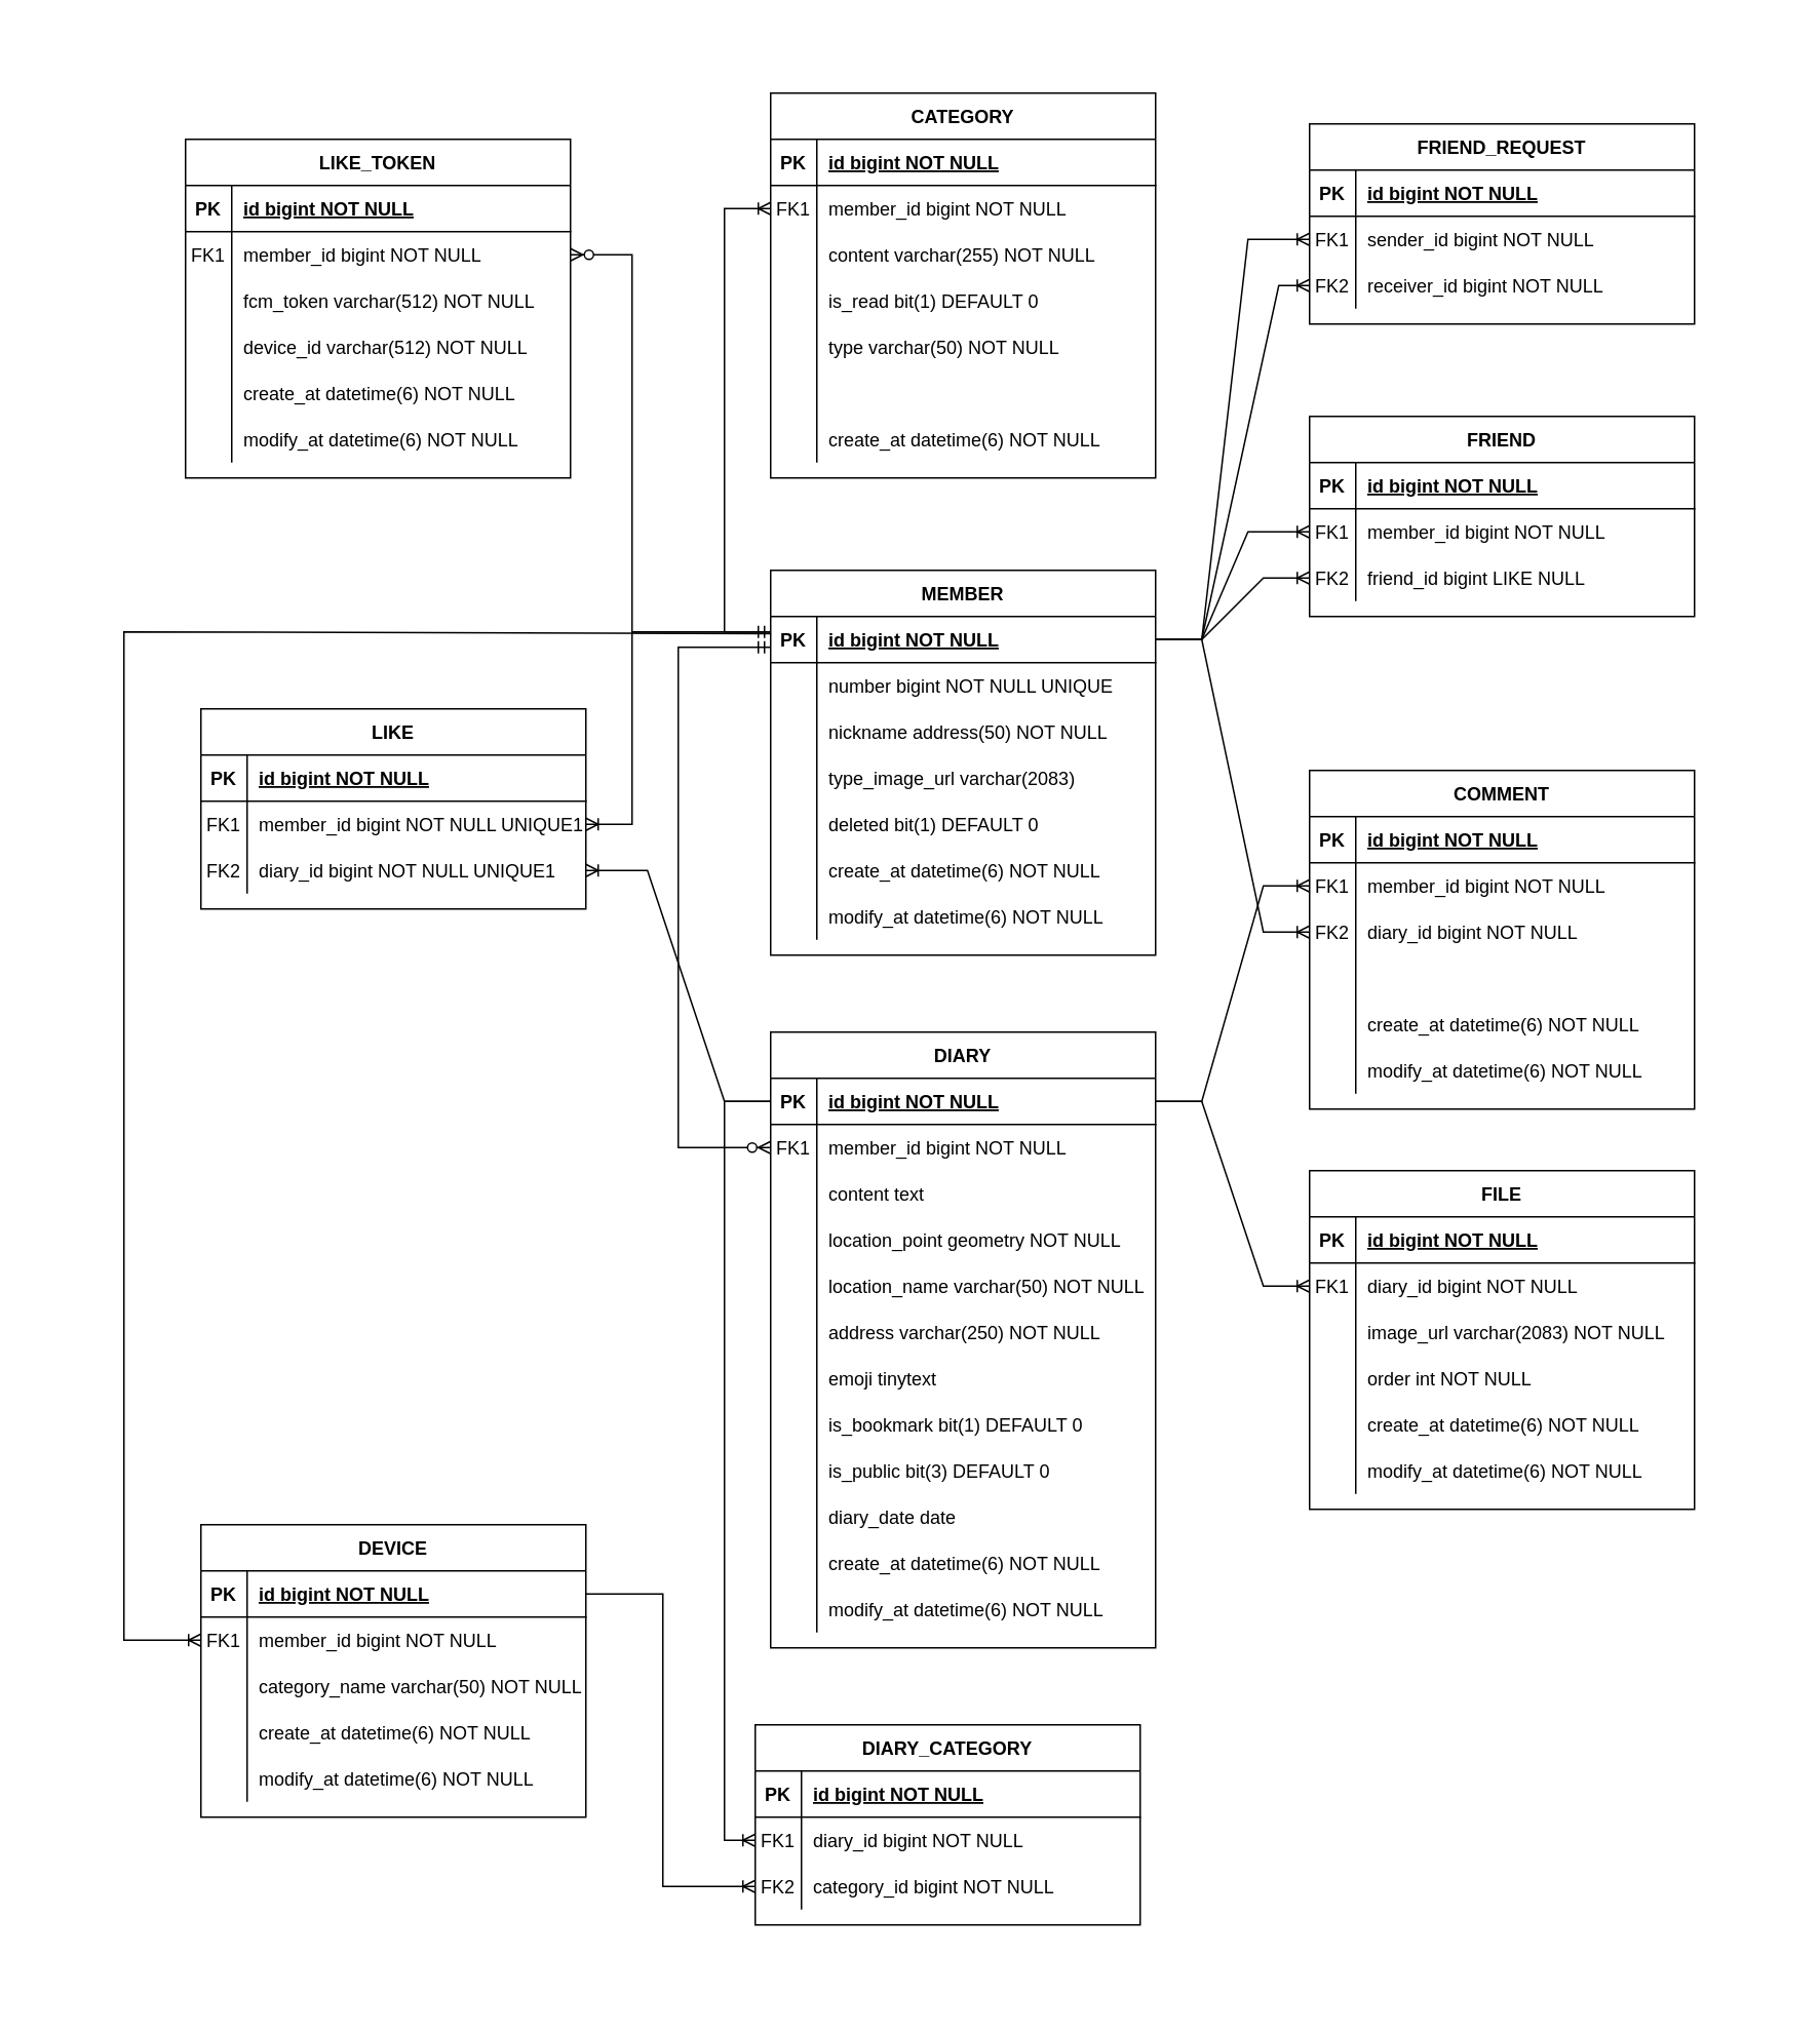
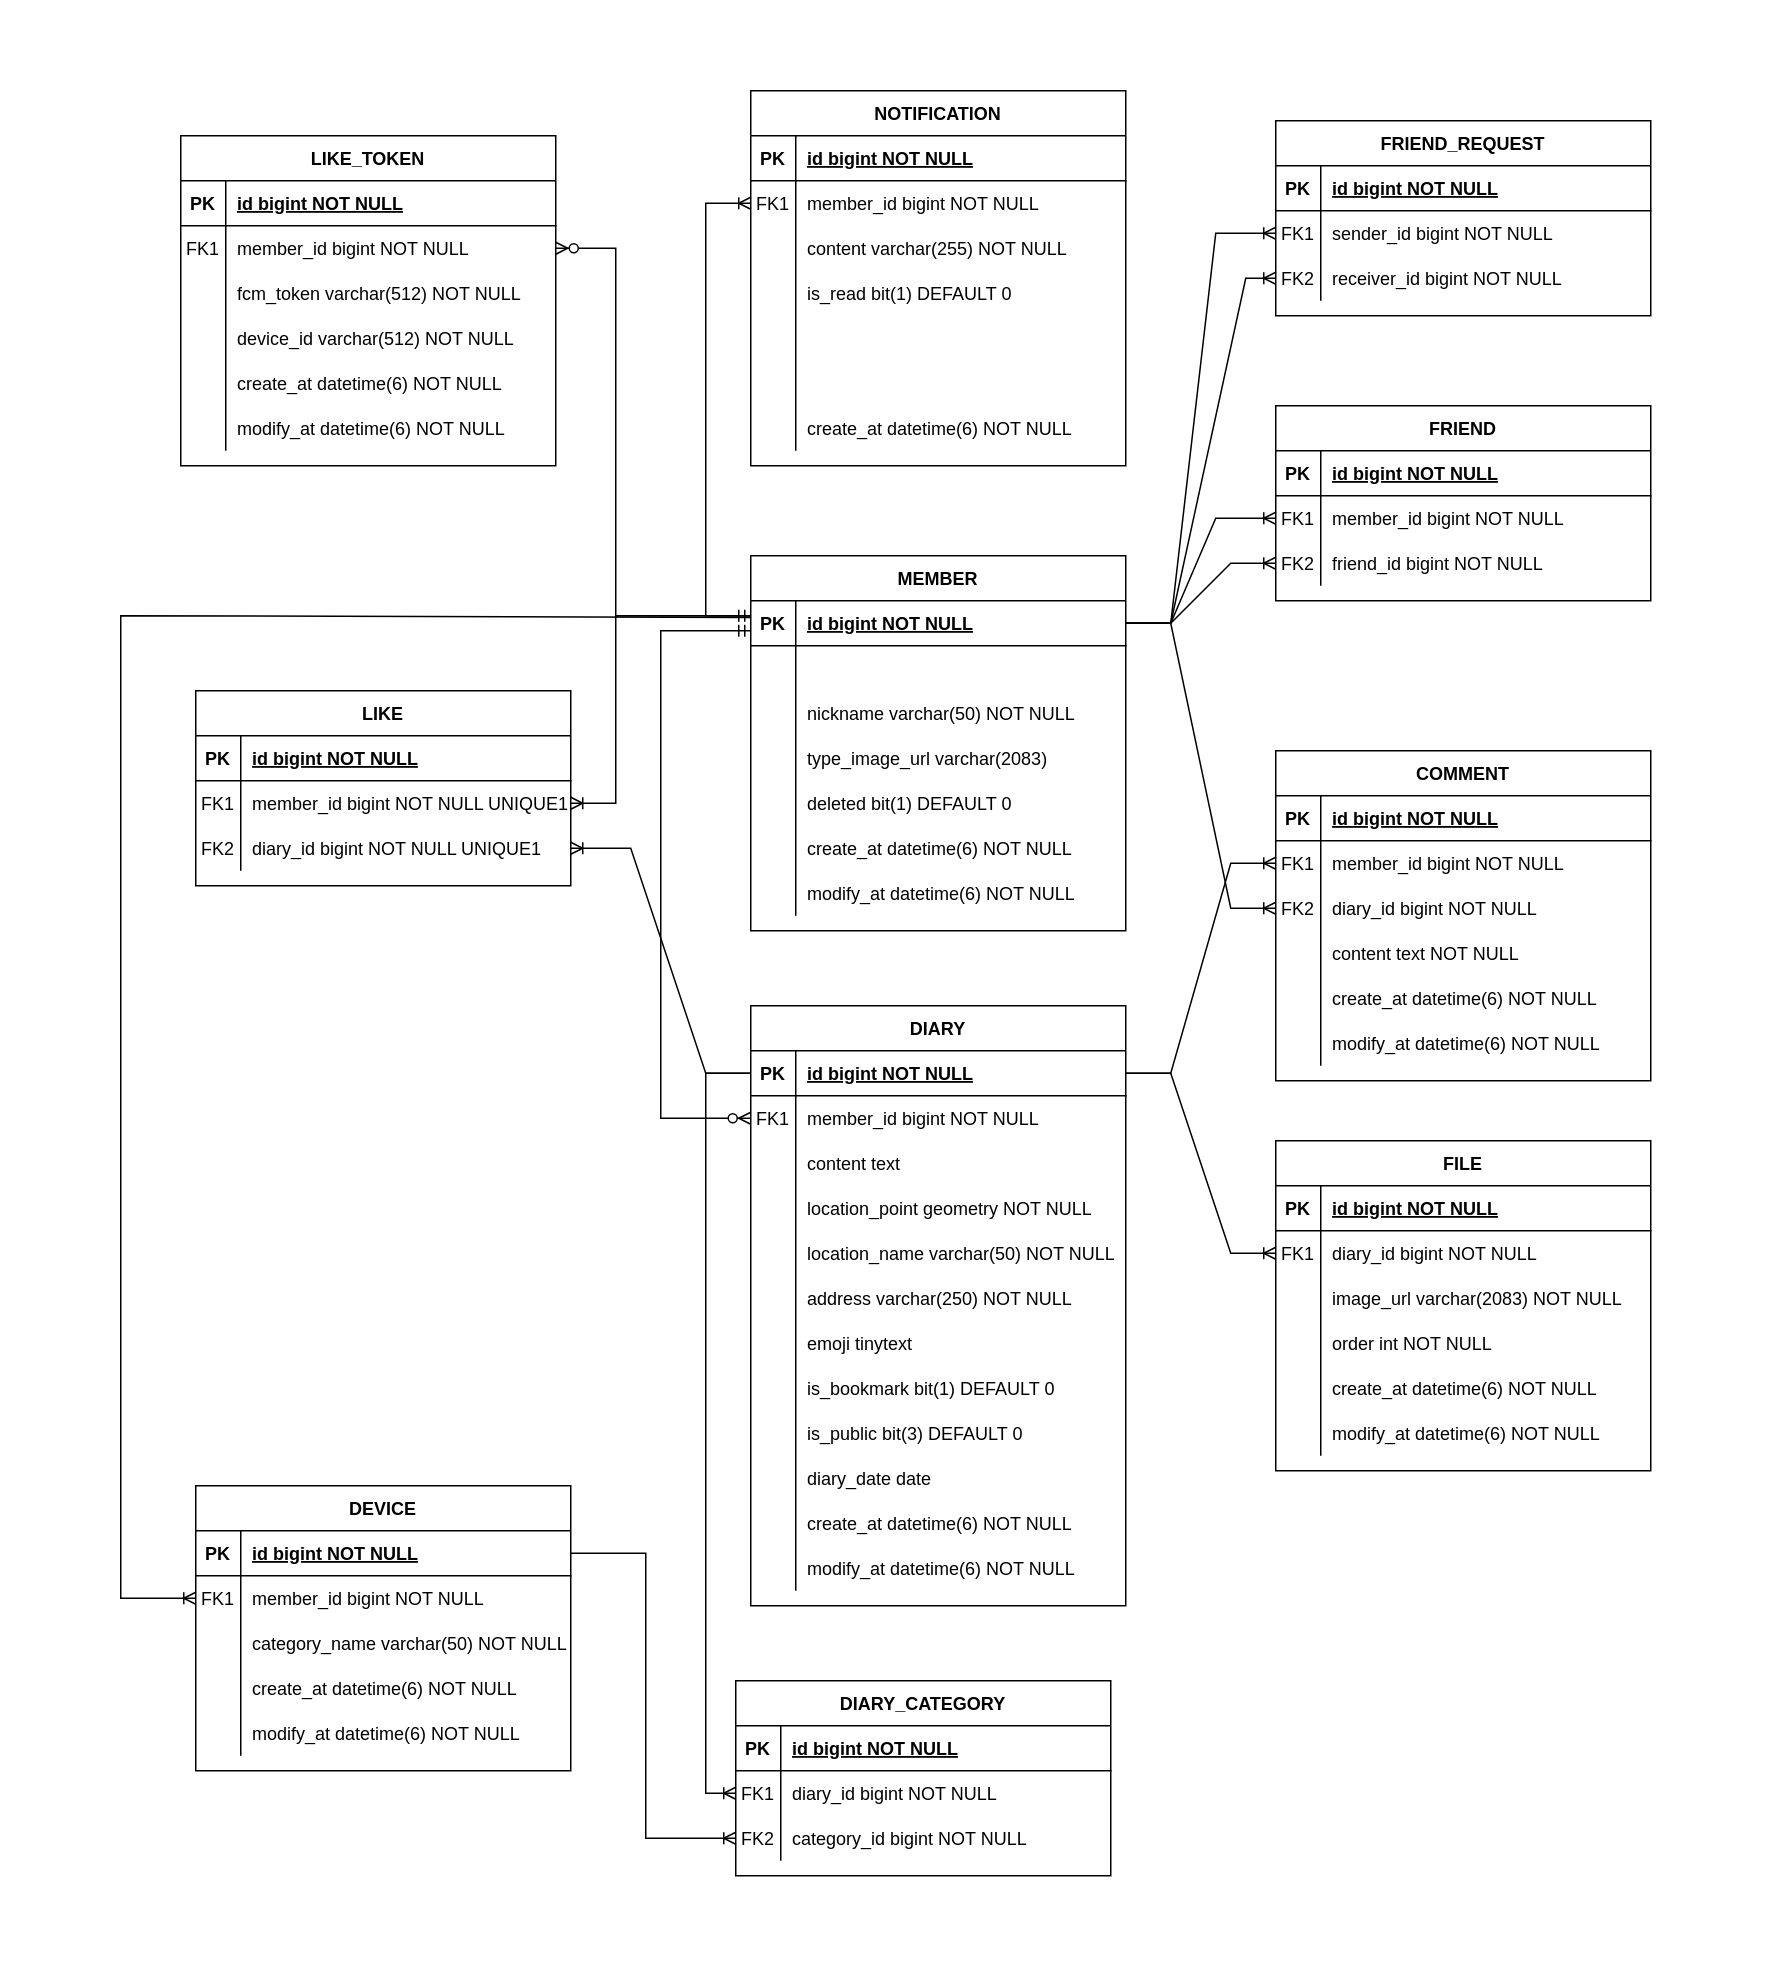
- <mxCell id="71" value="CATEGORY" style="shape=table;startSize=30;container=1;collapsible=1;childLayout=tableLayout;fixedRows=1;rowLines=0;fontStyle=1;align=center;resizeLast=1;" parent="1" vertex="1"><mxGeometry x="500" y="60" width="250" height="250.0" as="geometry" /></mxCell>
+ <mxCell id="71" value="NOTIFICATION" style="shape=table;startSize=30;container=1;collapsible=1;childLayout=tableLayout;fixedRows=1;rowLines=0;fontStyle=1;align=center;resizeLast=1;" parent="1" vertex="1"><mxGeometry x="500" y="60" width="250" height="250.0" as="geometry" /></mxCell>
- <mxCell id="86" value="type varchar(50) NOT NULL" style="shape=partialRectangle;overflow=hidden;connectable=0;fillColor=none;top=0;left=0;bottom=0;right=0;align=left;spacingLeft=6;" parent="84" vertex="1"><mxGeometry x="30" width="220" height="30" as="geometry"><mxRectangle width="220" height="30" as="alternateBounds" /></mxGeometry></mxCell>
- <mxCell id="48" value="friend_id bigint LIKE NULL" style="shape=partialRectangle;overflow=hidden;connectable=0;fillColor=none;top=0;left=0;bottom=0;right=0;align=left;spacingLeft=6;" parent="46" vertex="1"><mxGeometry x="30" width="220" height="30" as="geometry"><mxRectangle width="220" height="30" as="alternateBounds" /></mxGeometry></mxCell>
+ <mxCell id="48" value="friend_id bigint NOT NULL" style="shape=partialRectangle;overflow=hidden;connectable=0;fillColor=none;top=0;left=0;bottom=0;right=0;align=left;spacingLeft=6;" parent="46" vertex="1"><mxGeometry x="30" width="220" height="30" as="geometry"><mxRectangle width="220" height="30" as="alternateBounds" /></mxGeometry></mxCell>
- <mxCell id="55" value="number bigint NOT NULL UNIQUE" style="shape=partialRectangle;overflow=hidden;connectable=0;fillColor=none;top=0;left=0;bottom=0;right=0;align=left;spacingLeft=6;" parent="53" vertex="1"><mxGeometry x="30" width="220" height="30" as="geometry"><mxRectangle width="220" height="30" as="alternateBounds" /></mxGeometry></mxCell>
- <mxCell id="58" value="nickname address(50) NOT NULL" style="shape=partialRectangle;overflow=hidden;connectable=0;fillColor=none;top=0;left=0;bottom=0;right=0;align=left;spacingLeft=6;" parent="56" vertex="1"><mxGeometry x="30" width="220" height="30" as="geometry"><mxRectangle width="220" height="30" as="alternateBounds" /></mxGeometry></mxCell>
+ <mxCell id="58" value="nickname varchar(50) NOT NULL" style="shape=partialRectangle;overflow=hidden;connectable=0;fillColor=none;top=0;left=0;bottom=0;right=0;align=left;spacingLeft=6;" parent="56" vertex="1"><mxGeometry x="30" width="220" height="30" as="geometry"><mxRectangle width="220" height="30" as="alternateBounds" /></mxGeometry></mxCell>
+ <mxCell id="104" value="content text NOT NULL" style="shape=partialRectangle;overflow=hidden;connectable=0;fillColor=none;top=0;left=0;bottom=0;right=0;align=left;spacingLeft=6;" parent="102" vertex="1"><mxGeometry x="30" width="220" height="30" as="geometry"><mxRectangle width="220" height="30" as="alternateBounds" /></mxGeometry></mxCell>
